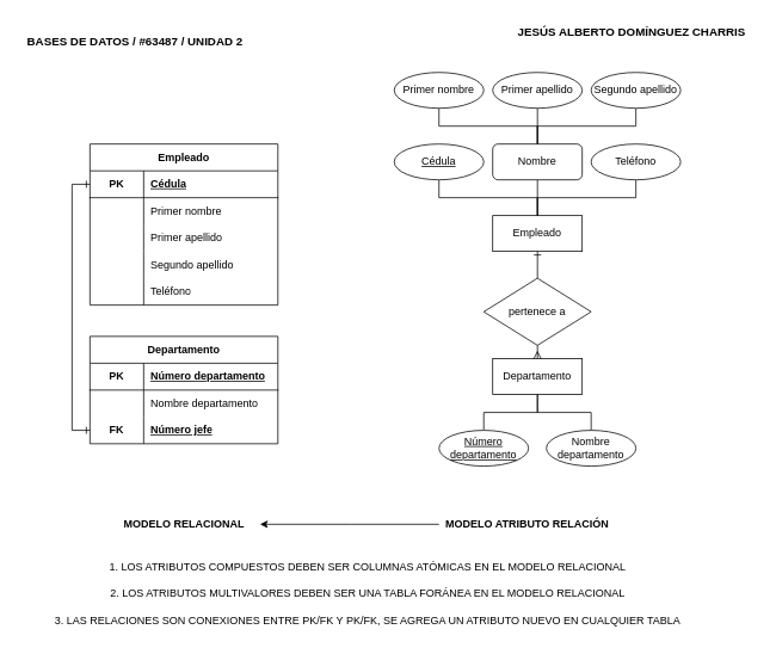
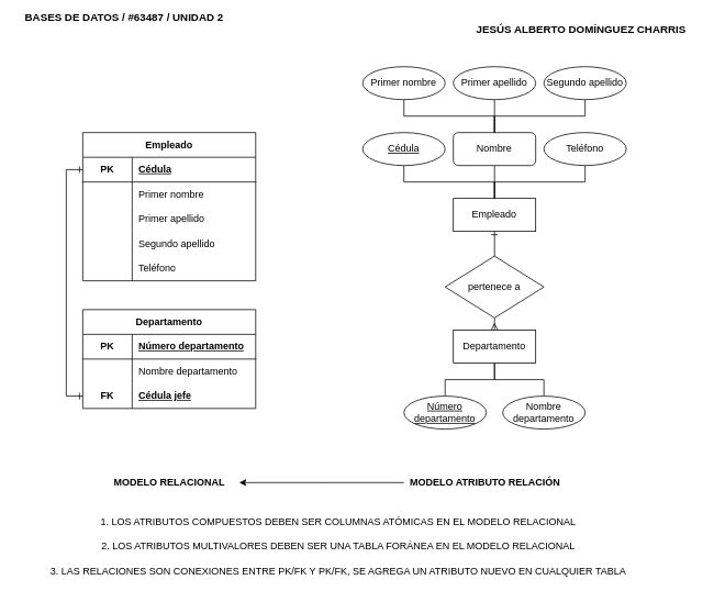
- <mxCell id="3" value="&lt;span style=&quot;font-size: 13px;&quot;&gt;&lt;font style=&quot;font-size: 13px;&quot;&gt;BASES DE DATOS / #63487 / UNIDAD 2&lt;/font&gt;&lt;/span&gt;" style="text;html=1;align=center;verticalAlign=middle;resizable=0;points=[];autosize=1;strokeColor=none;fillColor=none;fontSize=13;fontStyle=1" parent="1" vertex="1"><mxGeometry x="20" y="30" width="260" height="30" as="geometry" /></mxCell>
+ <mxCell id="3" value="&lt;span style=&quot;font-size: 13px;&quot;&gt;&lt;font style=&quot;font-size: 13px;&quot;&gt;BASES DE DATOS / #63487 / UNIDAD 2&lt;/font&gt;&lt;/span&gt;" style="text;html=1;align=center;verticalAlign=middle;resizable=0;points=[];autosize=1;strokeColor=none;fillColor=none;fontSize=13;fontStyle=1" parent="1" vertex="1"><mxGeometry x="20" y="5" width="260" height="30" as="geometry" /></mxCell>
- <mxCell id="49" value="&lt;b&gt;&lt;u&gt;Número jefe&lt;/u&gt;&lt;/b&gt;" style="shape=partialRectangle;connectable=0;fillColor=none;top=0;left=0;bottom=0;right=0;align=left;spacingLeft=6;overflow=hidden;html=1;whiteSpace=wrap;" vertex="1" parent="47"><mxGeometry x="60" width="150" height="30" as="geometry"><mxRectangle width="150" height="30" as="alternateBounds" /></mxGeometry></mxCell>
+ <mxCell id="49" value="&lt;b&gt;&lt;u&gt;Cédula jefe&lt;/u&gt;&lt;/b&gt;" style="shape=partialRectangle;connectable=0;fillColor=none;top=0;left=0;bottom=0;right=0;align=left;spacingLeft=6;overflow=hidden;html=1;whiteSpace=wrap;" vertex="1" parent="47"><mxGeometry x="60" width="150" height="30" as="geometry"><mxRectangle width="150" height="30" as="alternateBounds" /></mxGeometry></mxCell>
